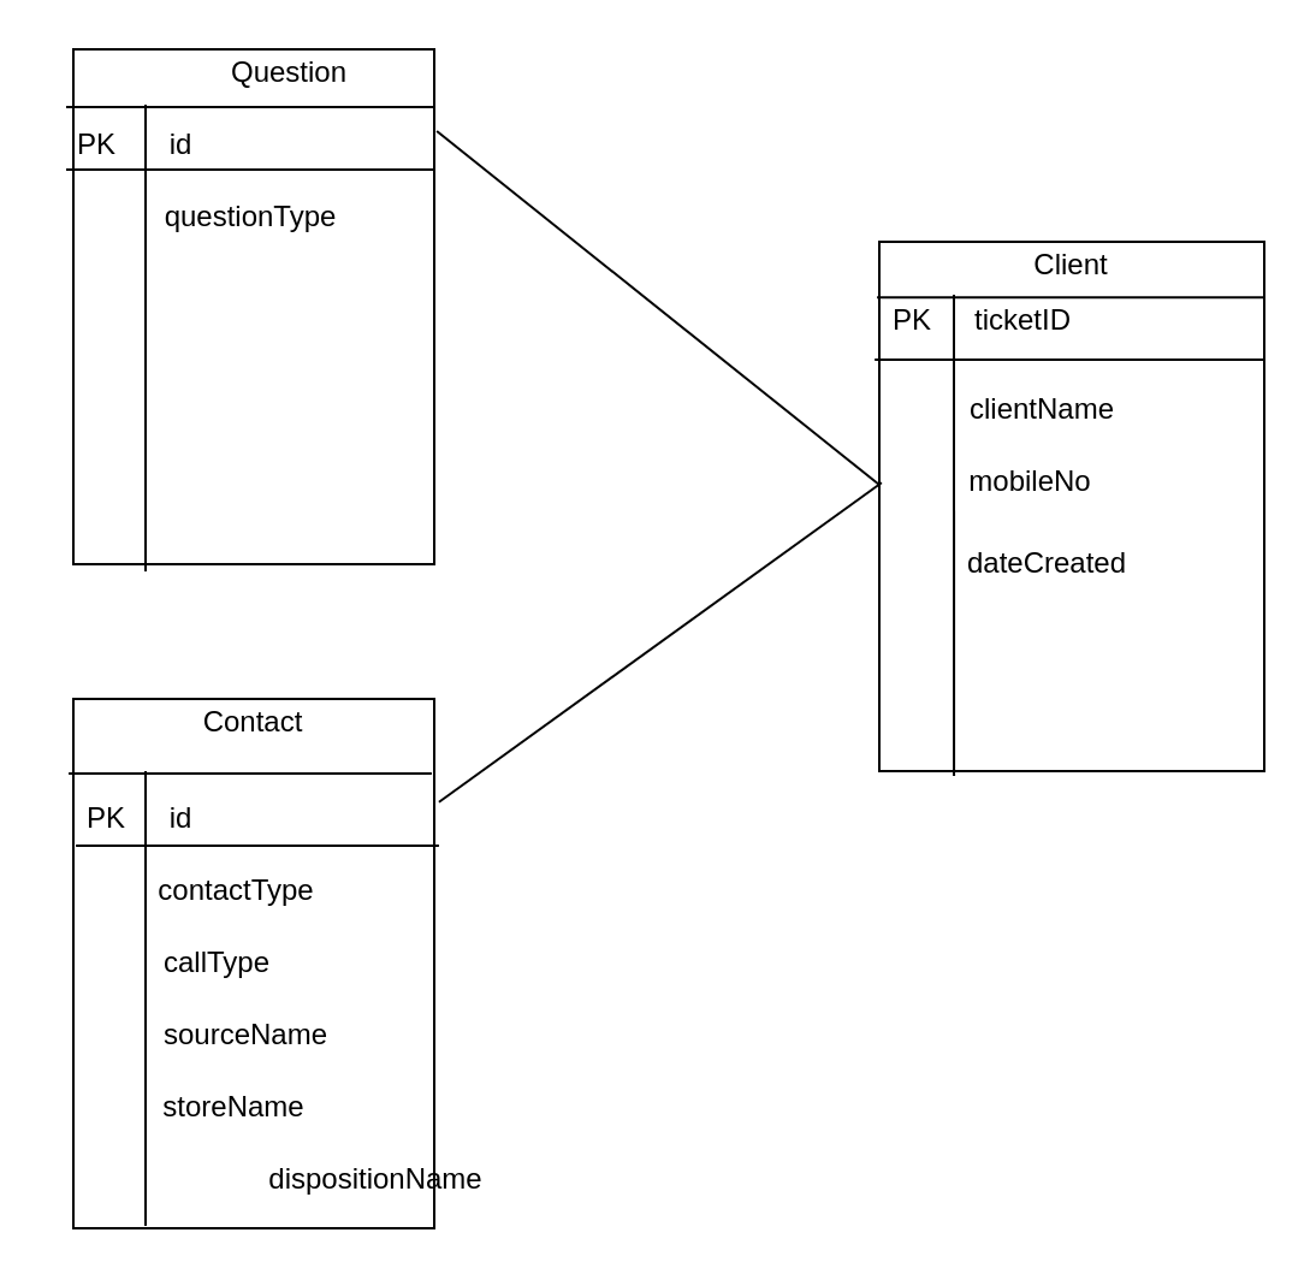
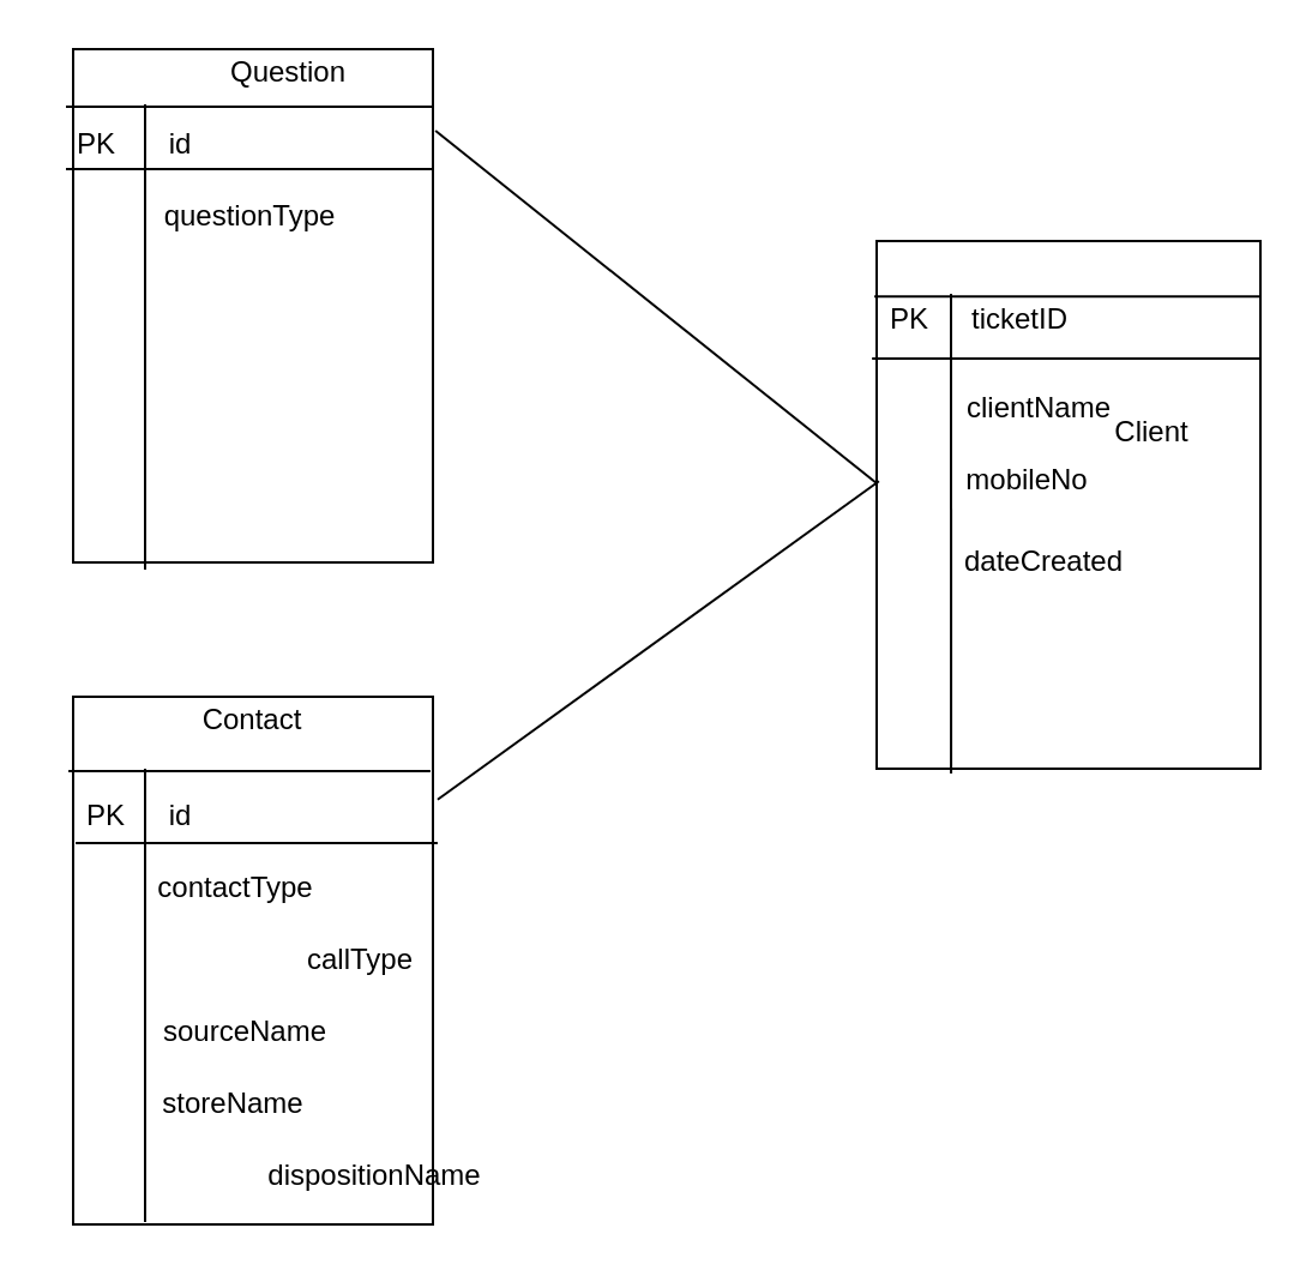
- <mxCell id="5" value="Client" style="text;html=1;strokeColor=none;fillColor=none;align=center;verticalAlign=middle;whiteSpace=wrap;rounded=0;" vertex="1" parent="1"><mxGeometry x="425" y="100" width="40" height="20" as="geometry" /></mxCell>
+ <mxCell id="5" value="Client" style="text;html=1;strokeColor=none;fillColor=none;align=center;verticalAlign=middle;whiteSpace=wrap;rounded=0;" vertex="1" parent="1"><mxGeometry x="460" y="170" width="40" height="20" as="geometry" /></mxCell>
- <mxCell id="28" value="callType" style="text;html=1;strokeColor=none;fillColor=none;align=center;verticalAlign=middle;whiteSpace=wrap;rounded=0;" vertex="1" parent="1"><mxGeometry x="70" y="390" width="40" height="20" as="geometry" /></mxCell>
+ <mxCell id="28" value="callType" style="text;html=1;strokeColor=none;fillColor=none;align=center;verticalAlign=middle;whiteSpace=wrap;rounded=0;" vertex="1" parent="1"><mxGeometry x="130" y="390" width="40" height="20" as="geometry" /></mxCell>
